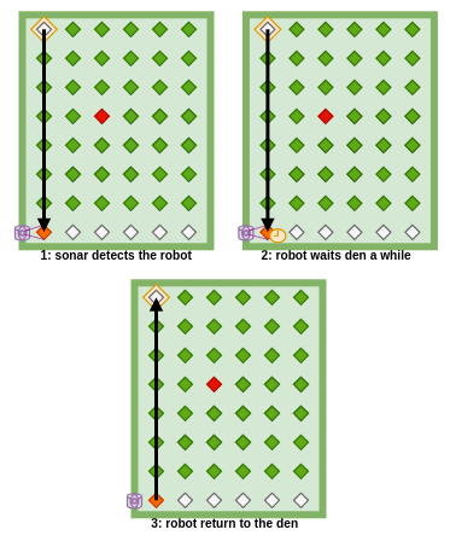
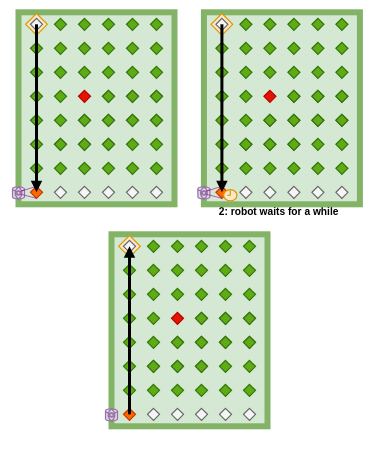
- <mxCell id="52" value="1: sonar detects the robot" style="text;html=1;strokeColor=none;fillColor=none;align=center;verticalAlign=middle;whiteSpace=wrap;rounded=0;fontStyle=1;fontSize=17;" parent="1" vertex="1"><mxGeometry x="30" y="343" width="260" height="20" as="geometry" /></mxCell>
- <mxCell id="53" value="2: robot waits den a while" style="text;html=1;strokeColor=none;fillColor=none;align=center;verticalAlign=middle;whiteSpace=wrap;rounded=0;fontStyle=1;fontSize=17;" parent="1" vertex="1"><mxGeometry x="334" y="344" width="260" height="20" as="geometry" /></mxCell>
+ <mxCell id="53" value="2: robot waits for a while" style="text;html=1;strokeColor=none;fillColor=none;align=center;verticalAlign=middle;whiteSpace=wrap;rounded=0;fontStyle=1;fontSize=17;" parent="1" vertex="1"><mxGeometry x="334" y="344" width="260" height="20" as="geometry" /></mxCell>
- <mxCell id="54" value="3: robot return to the den" style="text;html=1;strokeColor=none;fillColor=none;align=center;verticalAlign=middle;whiteSpace=wrap;rounded=0;fontStyle=1;fontSize=17;" parent="1" vertex="1"><mxGeometry x="160" y="713" width="300" height="20" as="geometry" /></mxCell>
